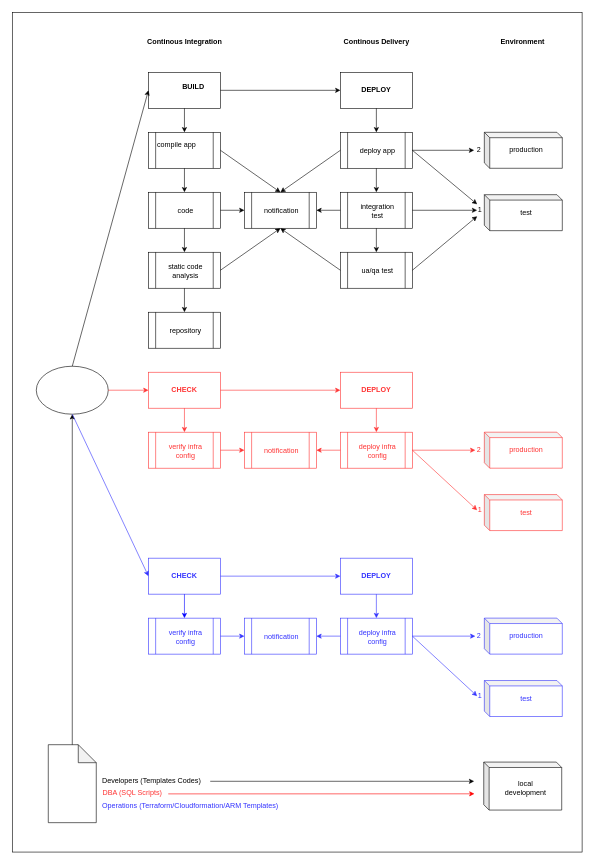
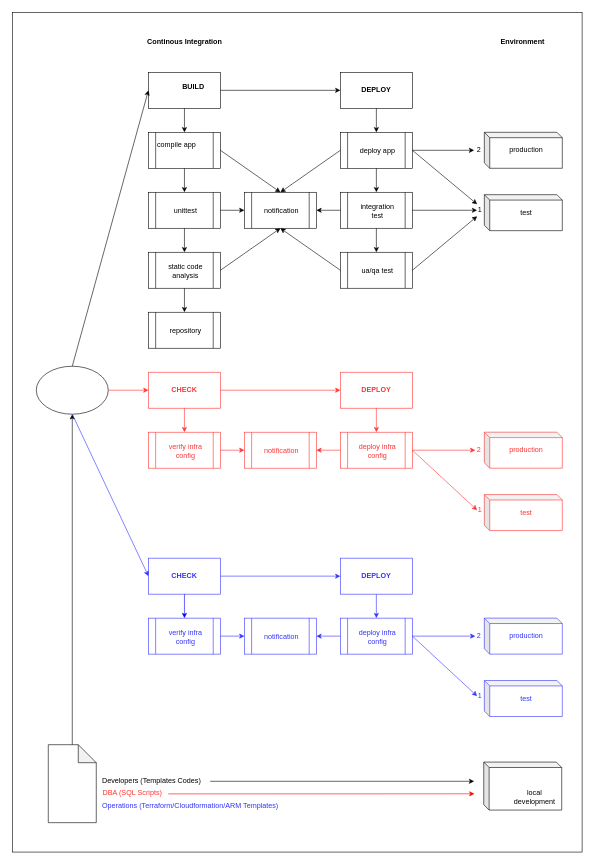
- <mxCell id="52" value="Continous Delivery" style="text;html=1;strokeColor=none;fillColor=none;align=center;verticalAlign=middle;whiteSpace=wrap;rounded=0;fontStyle=1" parent="1" vertex="1"><mxGeometry x="561.5" y="60" width="131" height="20" as="geometry" /></mxCell>
- <mxCell id="17" value="code" style="text;html=1;strokeColor=none;fillColor=none;align=center;verticalAlign=middle;whiteSpace=wrap;rounded=0;" parent="1" vertex="1"><mxGeometry x="274" y="341" width="70" height="20" as="geometry" /></mxCell>
+ <mxCell id="17" value="unittest" style="text;html=1;strokeColor=none;fillColor=none;align=center;verticalAlign=middle;whiteSpace=wrap;rounded=0;" parent="1" vertex="1"><mxGeometry x="274" y="341" width="70" height="20" as="geometry" /></mxCell>
- <mxCell id="42" value="local development" style="text;html=1;strokeColor=none;fillColor=none;align=center;verticalAlign=middle;whiteSpace=wrap;rounded=0;" parent="1" vertex="1"><mxGeometry x="841" y="1303" width="70" height="20" as="geometry" /></mxCell>
+ <mxCell id="42" value="local development" style="text;html=1;strokeColor=none;fillColor=none;align=center;verticalAlign=middle;whiteSpace=wrap;rounded=0;" parent="1" vertex="1"><mxGeometry x="856" y="1318" width="70" height="20" as="geometry" /></mxCell>
